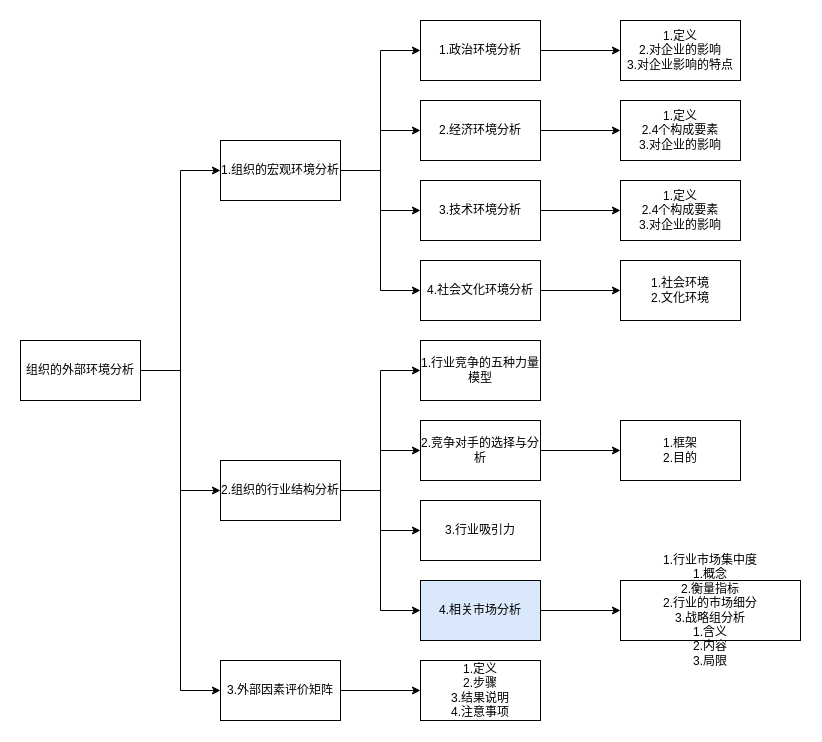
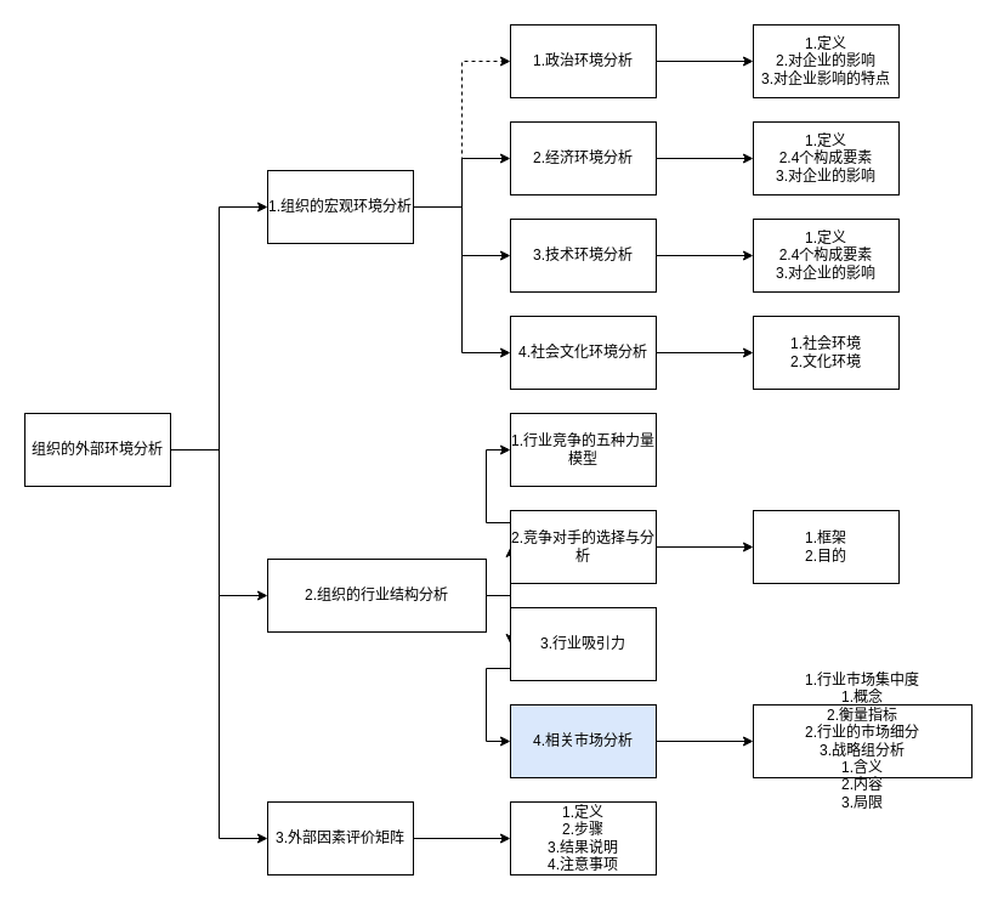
- <mxCell id="13" style="edgeStyle=orthogonalEdgeStyle;rounded=0;orthogonalLoop=1;jettySize=auto;html=1;entryX=0;entryY=0.5;entryDx=0;entryDy=0;" parent="1" source="17" target="19" edge="1"><mxGeometry relative="1" as="geometry" /></mxCell>
+ <mxCell id="13" style="edgeStyle=orthogonalEdgeStyle;rounded=0;orthogonalLoop=1;jettySize=auto;html=1;entryX=0;entryY=0.5;entryDx=0;entryDy=0;dashed=1;" parent="1" source="17" target="19" edge="1"><mxGeometry relative="1" as="geometry" /></mxCell>
- <mxCell id="12" value="2.组织的行业结构分析" style="rounded=0;whiteSpace=wrap;html=1;" parent="1" vertex="1"><mxGeometry x="220" y="460" width="120" height="60" as="geometry" /></mxCell>
+ <mxCell id="12" value="2.组织的行业结构分析" style="rounded=0;whiteSpace=wrap;html=1;" parent="1" vertex="1"><mxGeometry x="220" y="460" width="180" height="60" as="geometry" /></mxCell>
